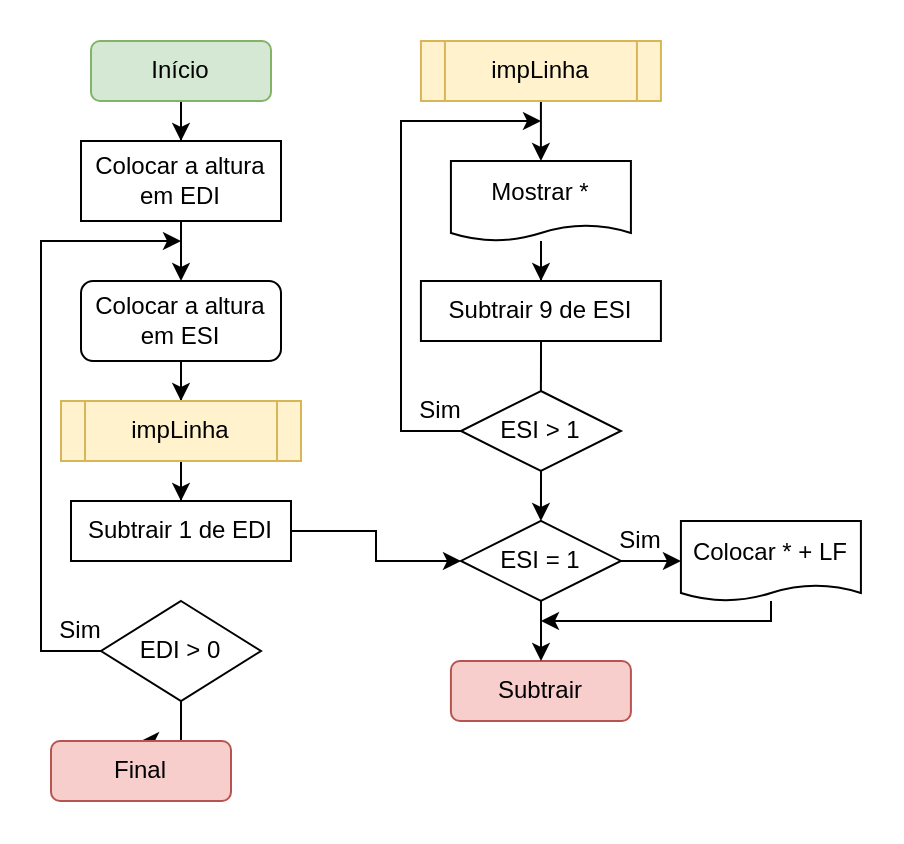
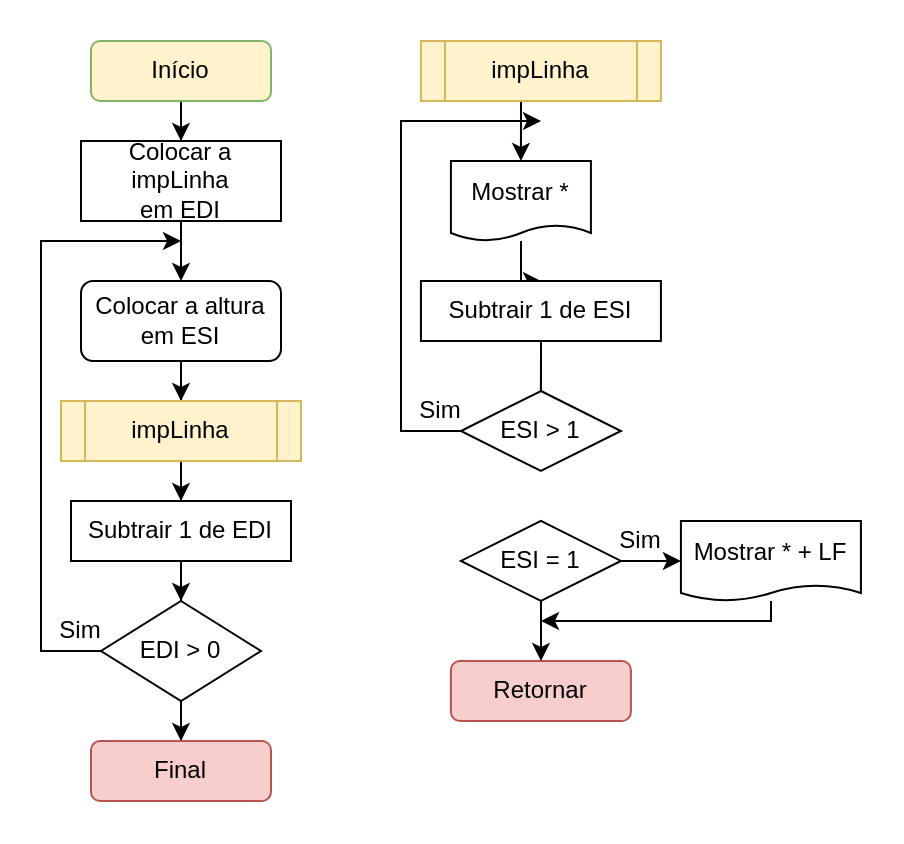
- <mxCell id="3" value="Início" style="rounded=1;whiteSpace=wrap;html=1;fillColor=#d5e8d4;strokeColor=#82b366;" vertex="1" parent="1"><mxGeometry x="45" y="20" width="90" height="30" as="geometry" /></mxCell>
+ <mxCell id="3" value="Início" style="rounded=1;whiteSpace=wrap;html=1;fillColor=#fff2cc;strokeColor=#82b366;" vertex="1" parent="1"><mxGeometry x="45" y="20" width="90" height="30" as="geometry" /></mxCell>
- <mxCell id="5" value="Colocar a altura &lt;br&gt;em EDI" style="rounded=0;whiteSpace=wrap;html=1;" vertex="1" parent="1"><mxGeometry x="40" y="70" width="100" height="40" as="geometry" /></mxCell>
+ <mxCell id="5" value="Colocar a impLinha &lt;br&gt;em EDI" style="rounded=0;whiteSpace=wrap;html=1;" vertex="1" parent="1"><mxGeometry x="40" y="70" width="100" height="40" as="geometry" /></mxCell>
- <mxCell id="11" value="Mostrar *" style="shape=document;whiteSpace=wrap;html=1;boundedLbl=1;rounded=0;size=0.2;" vertex="1" parent="1"><mxGeometry x="224.96" y="80" width="90" height="40" as="geometry" /></mxCell>
+ <mxCell id="11" value="Mostrar *" style="shape=document;whiteSpace=wrap;html=1;boundedLbl=1;rounded=0;size=0.2;" vertex="1" parent="1"><mxGeometry x="224.96" y="80" width="70" height="40" as="geometry" /></mxCell>
- <mxCell id="13" value="Subtrair 9 de ESI" style="whiteSpace=wrap;html=1;rounded=0;" vertex="1" parent="1"><mxGeometry x="209.96" y="140" width="120" height="30" as="geometry" /></mxCell>
+ <mxCell id="13" value="Subtrair 1 de ESI" style="whiteSpace=wrap;html=1;rounded=0;" vertex="1" parent="1"><mxGeometry x="209.96" y="140" width="120" height="30" as="geometry" /></mxCell>
- <mxCell id="15" value="" style="edgeStyle=orthogonalEdgeStyle;rounded=0;orthogonalLoop=1;jettySize=auto;html=1;entryX=0.5;entryY=0;entryDx=0;entryDy=0;" edge="1" parent="1" source="16" target="30"><mxGeometry relative="1" as="geometry"><mxPoint x="270" y="260" as="targetPoint" /></mxGeometry></mxCell>
- <mxCell id="21" value="" style="edgeStyle=orthogonalEdgeStyle;rounded=0;orthogonalLoop=1;jettySize=auto;html=1;" edge="1" parent="1" source="22" target="30"><mxGeometry relative="1" as="geometry" /></mxCell>
+ <mxCell id="21" value="" style="edgeStyle=orthogonalEdgeStyle;rounded=0;orthogonalLoop=1;jettySize=auto;html=1;" edge="1" parent="1" source="22" target="25"><mxGeometry relative="1" as="geometry" /></mxCell>
- <mxCell id="32" value="Colocar * + LF" style="shape=document;whiteSpace=wrap;html=1;boundedLbl=1;rounded=0;size=0.2;" vertex="1" parent="1"><mxGeometry x="339.96" y="259.98" width="90" height="40" as="geometry" /></mxCell>
+ <mxCell id="32" value="Mostrar * + LF" style="shape=document;whiteSpace=wrap;html=1;boundedLbl=1;rounded=0;size=0.2;" vertex="1" parent="1"><mxGeometry x="339.96" y="259.98" width="90" height="40" as="geometry" /></mxCell>
- <mxCell id="17" value="Subtrair" style="rounded=1;whiteSpace=wrap;html=1;fillColor=#f8cecc;strokeColor=#b85450;" vertex="1" parent="1"><mxGeometry x="224.96" y="330" width="90" height="30" as="geometry" /></mxCell>
+ <mxCell id="17" value="Retornar" style="rounded=1;whiteSpace=wrap;html=1;fillColor=#f8cecc;strokeColor=#b85450;" vertex="1" parent="1"><mxGeometry x="224.96" y="330" width="90" height="30" as="geometry" /></mxCell>
- <mxCell id="27" value="Final" style="rounded=1;whiteSpace=wrap;html=1;fillColor=#f8cecc;strokeColor=#b85450;" vertex="1" parent="1"><mxGeometry x="25" y="370" width="90" height="30" as="geometry" /></mxCell>
+ <mxCell id="27" value="Final" style="rounded=1;whiteSpace=wrap;html=1;fillColor=#f8cecc;strokeColor=#b85450;" vertex="1" parent="1"><mxGeometry x="45" y="370" width="90" height="30" as="geometry" /></mxCell>
